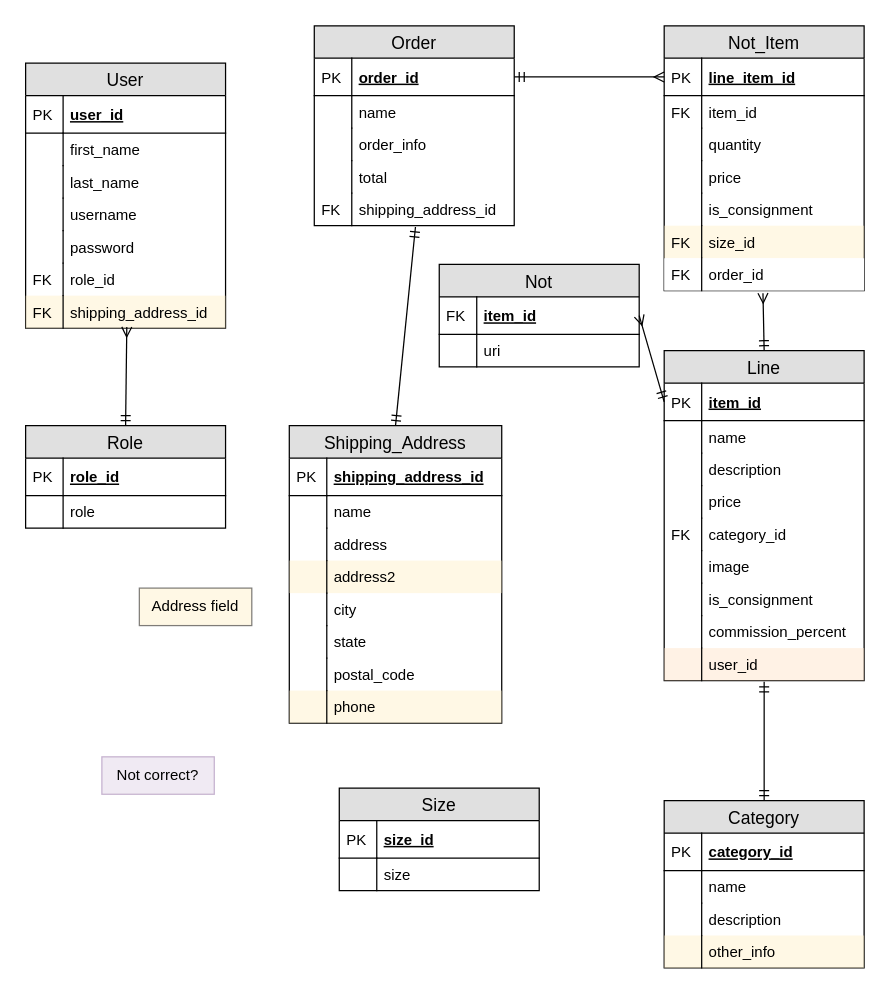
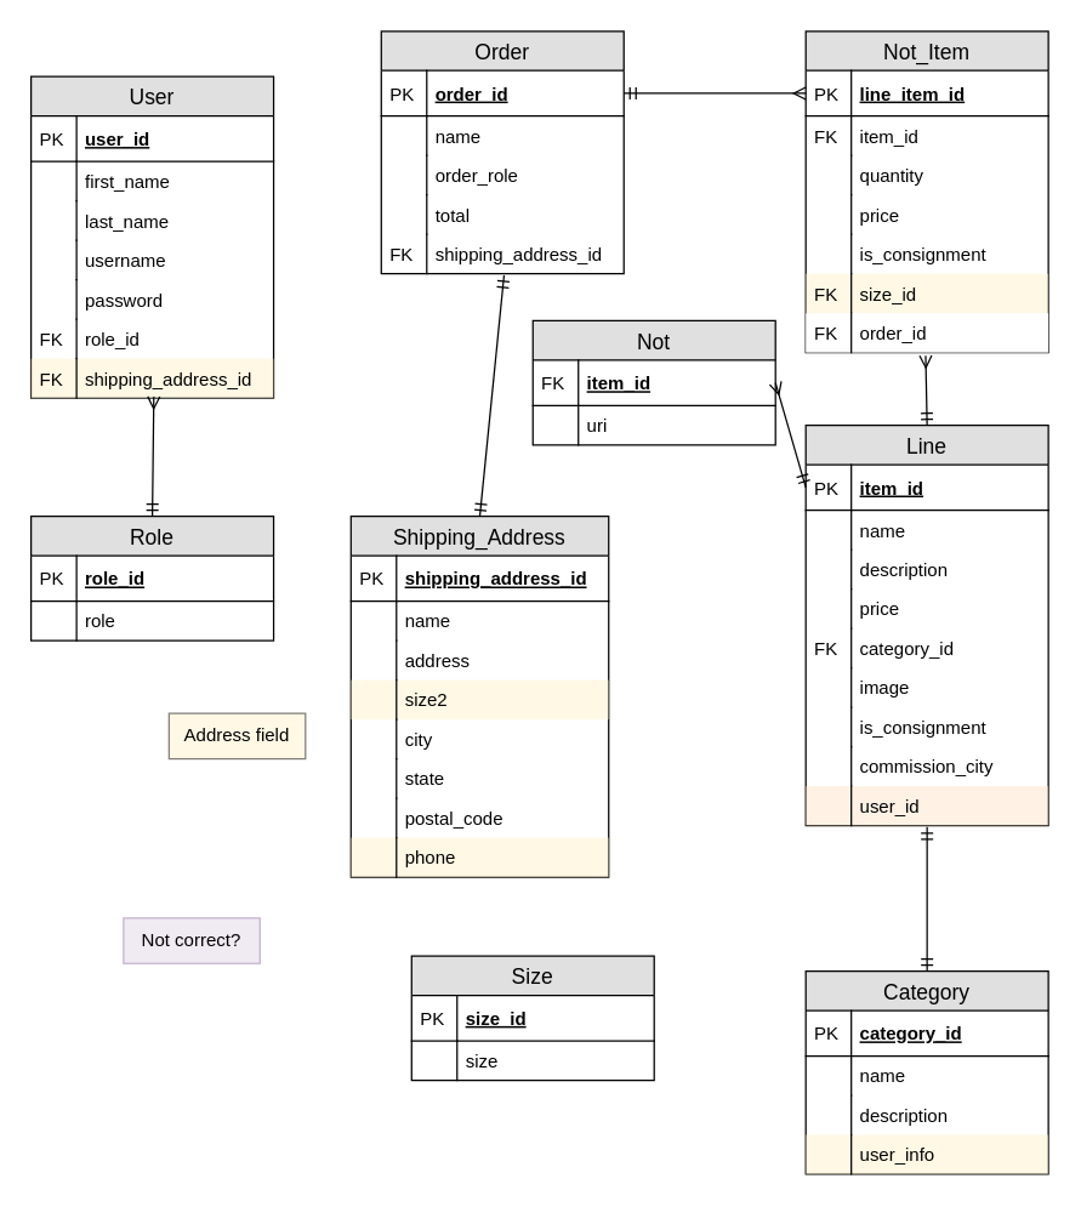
- <mxCell id="27" value="order_info" style="shape=partialRectangle;top=0;left=0;right=0;bottom=0;align=left;verticalAlign=top;fillColor=none;spacingLeft=34;spacingRight=4;overflow=hidden;rotatable=0;points=[[0,0.5],[1,0.5]];portConstraint=eastwest;dropTarget=0;fontSize=12;" parent="22" vertex="1"><mxGeometry y="82" width="160" height="26" as="geometry" /></mxCell>
+ <mxCell id="27" value="order_role" style="shape=partialRectangle;top=0;left=0;right=0;bottom=0;align=left;verticalAlign=top;fillColor=none;spacingLeft=34;spacingRight=4;overflow=hidden;rotatable=0;points=[[0,0.5],[1,0.5]];portConstraint=eastwest;dropTarget=0;fontSize=12;" parent="22" vertex="1"><mxGeometry y="82" width="160" height="26" as="geometry" /></mxCell>
- <mxCell id="83" value="address2" style="shape=partialRectangle;top=0;left=0;right=0;bottom=0;align=left;verticalAlign=top;fillColor=#fff2cc;spacingLeft=34;spacingRight=4;overflow=hidden;rotatable=0;points=[[0,0.5],[1,0.5]];portConstraint=eastwest;dropTarget=0;fontSize=12;strokeColor=#d6b656;perimeterSpacing=0;shadow=0;perimeter=rectanglePerimeter;backgroundOutline=0;opacity=50;" parent="76" vertex="1"><mxGeometry y="108" width="170" height="26" as="geometry" /></mxCell>
+ <mxCell id="83" value="size2" style="shape=partialRectangle;top=0;left=0;right=0;bottom=0;align=left;verticalAlign=top;fillColor=#fff2cc;spacingLeft=34;spacingRight=4;overflow=hidden;rotatable=0;points=[[0,0.5],[1,0.5]];portConstraint=eastwest;dropTarget=0;fontSize=12;strokeColor=#d6b656;perimeterSpacing=0;shadow=0;perimeter=rectanglePerimeter;backgroundOutline=0;opacity=50;" parent="76" vertex="1"><mxGeometry y="108" width="170" height="26" as="geometry" /></mxCell>
- <mxCell id="63" value="commission_percent" style="shape=partialRectangle;top=0;left=0;right=0;bottom=0;align=left;verticalAlign=top;fillColor=none;spacingLeft=34;spacingRight=4;overflow=hidden;rotatable=0;points=[[0,0.5],[1,0.5]];portConstraint=eastwest;dropTarget=0;fontSize=12;" parent="48" vertex="1"><mxGeometry y="212" width="160" height="26" as="geometry" /></mxCell>
+ <mxCell id="63" value="commission_city" style="shape=partialRectangle;top=0;left=0;right=0;bottom=0;align=left;verticalAlign=top;fillColor=none;spacingLeft=34;spacingRight=4;overflow=hidden;rotatable=0;points=[[0,0.5],[1,0.5]];portConstraint=eastwest;dropTarget=0;fontSize=12;" parent="48" vertex="1"><mxGeometry y="212" width="160" height="26" as="geometry" /></mxCell>
- <mxCell id="74" value="other_info" style="shape=partialRectangle;top=0;left=0;right=0;bottom=0;align=left;verticalAlign=top;fillColor=#fff2cc;spacingLeft=34;spacingRight=4;overflow=hidden;rotatable=0;points=[[0,0.5],[1,0.5]];portConstraint=eastwest;dropTarget=0;fontSize=12;strokeColor=#d6b656;opacity=50;" parent="67" vertex="1"><mxGeometry y="108" width="160" height="26" as="geometry" /></mxCell>
+ <mxCell id="74" value="user_info" style="shape=partialRectangle;top=0;left=0;right=0;bottom=0;align=left;verticalAlign=top;fillColor=#fff2cc;spacingLeft=34;spacingRight=4;overflow=hidden;rotatable=0;points=[[0,0.5],[1,0.5]];portConstraint=eastwest;dropTarget=0;fontSize=12;strokeColor=#d6b656;opacity=50;" parent="67" vertex="1"><mxGeometry y="108" width="160" height="26" as="geometry" /></mxCell>
